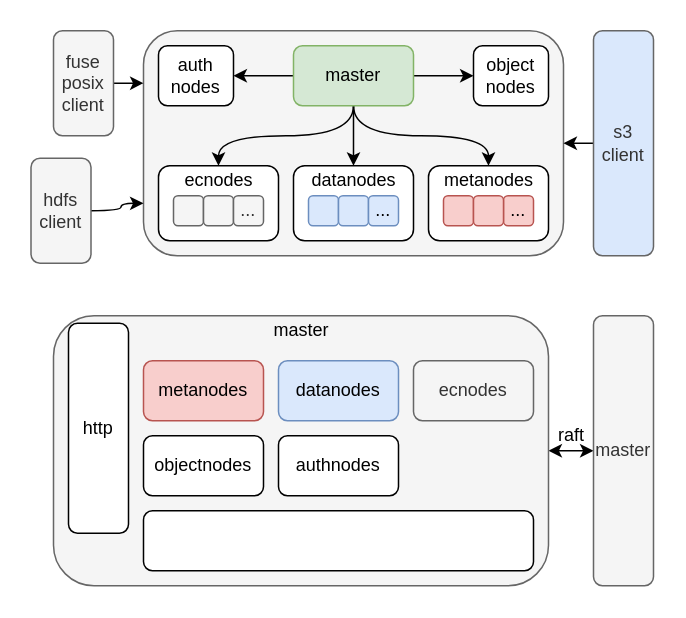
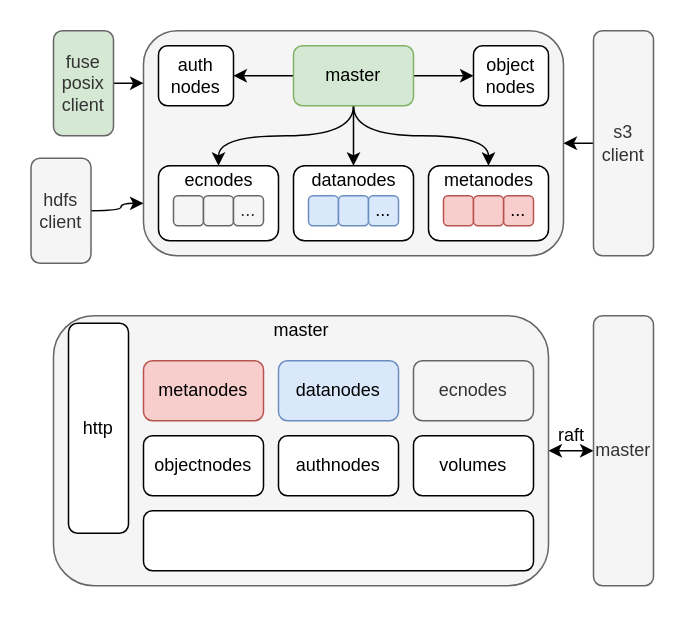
- <mxCell id="29" value="fuse&lt;br&gt;posix&lt;br&gt;client" style="rounded=1;whiteSpace=wrap;html=1;fillColor=#f5f5f5;fontColor=#333333;strokeColor=#666666;" vertex="1" parent="1"><mxGeometry x="35" y="20" width="40" height="70" as="geometry" /></mxCell>
+ <mxCell id="29" value="fuse&lt;br&gt;posix&lt;br&gt;client" style="rounded=1;whiteSpace=wrap;html=1;fillColor=#d5e8d4;fontColor=#333333;strokeColor=#666666;" vertex="1" parent="1"><mxGeometry x="35" y="20" width="40" height="70" as="geometry" /></mxCell>
- <mxCell id="27" value="s3&lt;br&gt;client" style="rounded=1;whiteSpace=wrap;html=1;fillColor=#dae8fc;fontColor=#333333;strokeColor=#666666;" vertex="1" parent="1"><mxGeometry x="395" y="20" width="40" height="150" as="geometry" /></mxCell>
+ <mxCell id="27" value="s3&lt;br&gt;client" style="rounded=1;whiteSpace=wrap;html=1;fillColor=#f5f5f5;fontColor=#333333;strokeColor=#666666;" vertex="1" parent="1"><mxGeometry x="395" y="20" width="40" height="150" as="geometry" /></mxCell>
+ <mxCell id="41" value="volumes" style="rounded=1;whiteSpace=wrap;html=1;" vertex="1" parent="1"><mxGeometry x="275" y="290" width="80" height="40" as="geometry" /></mxCell>
